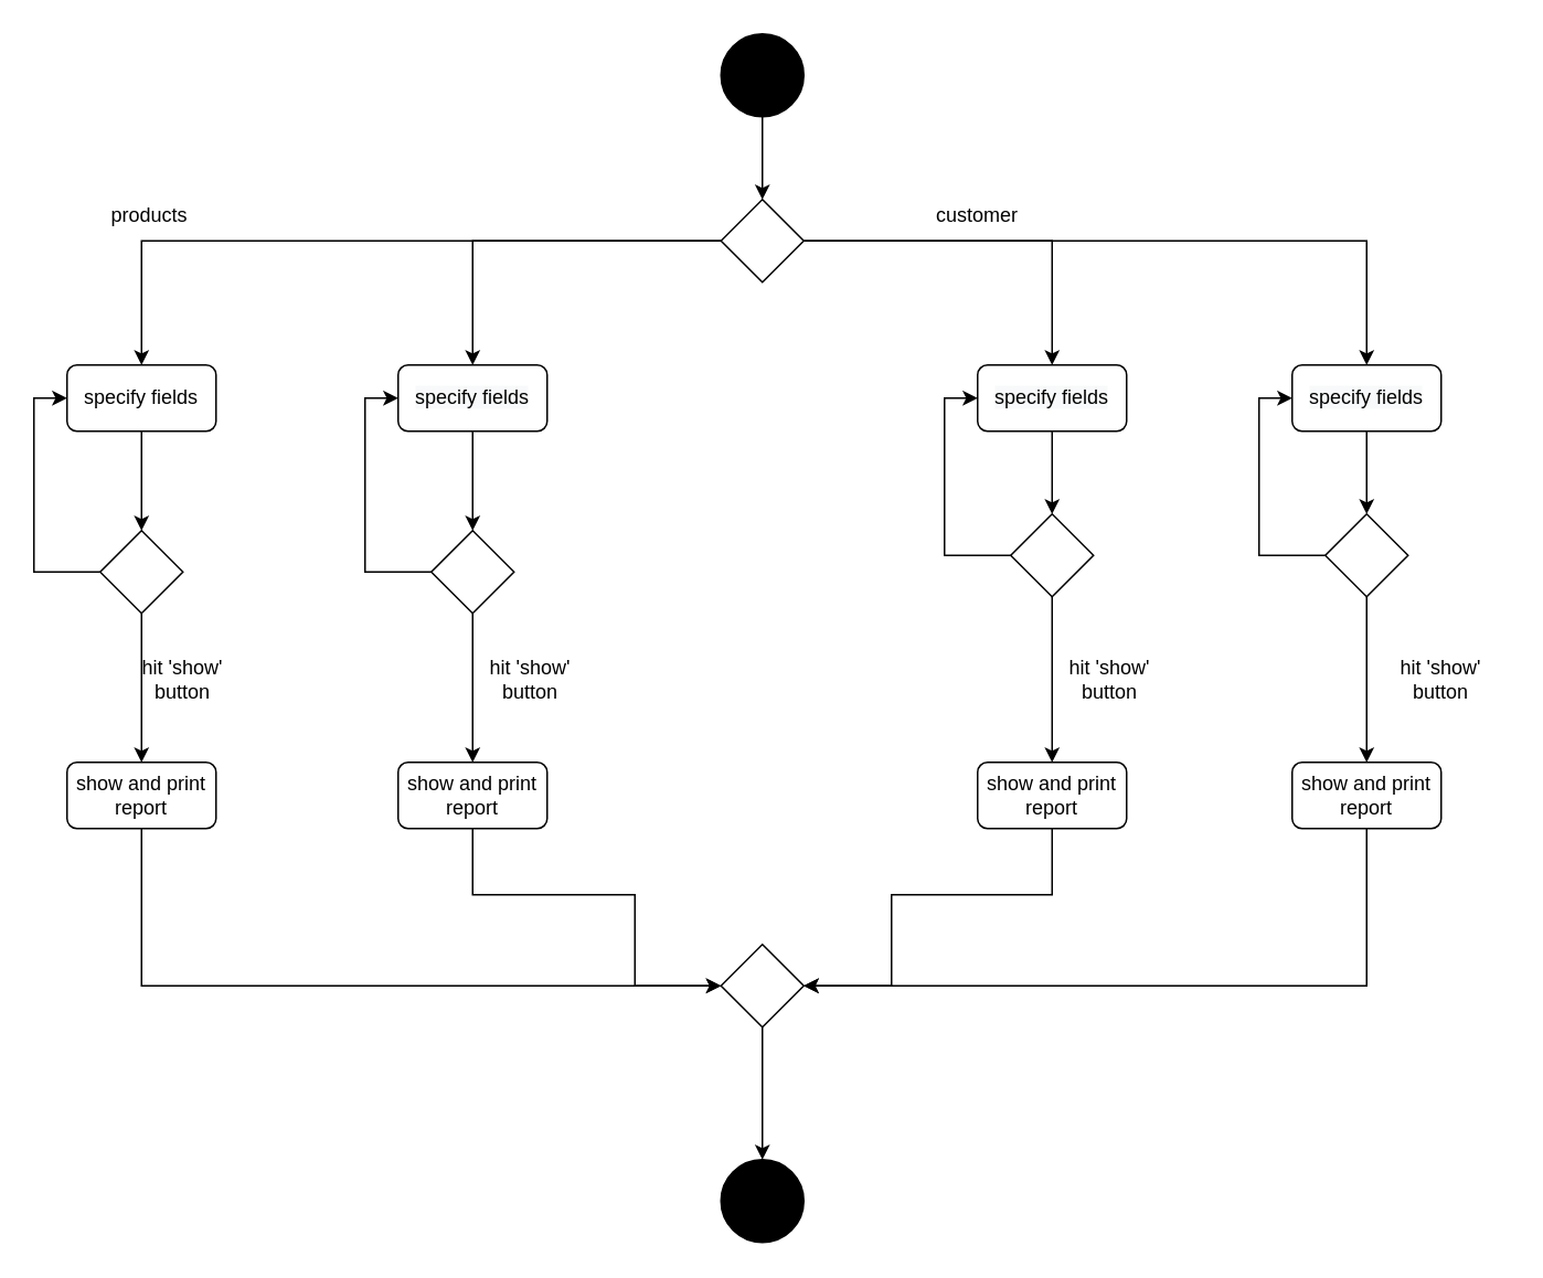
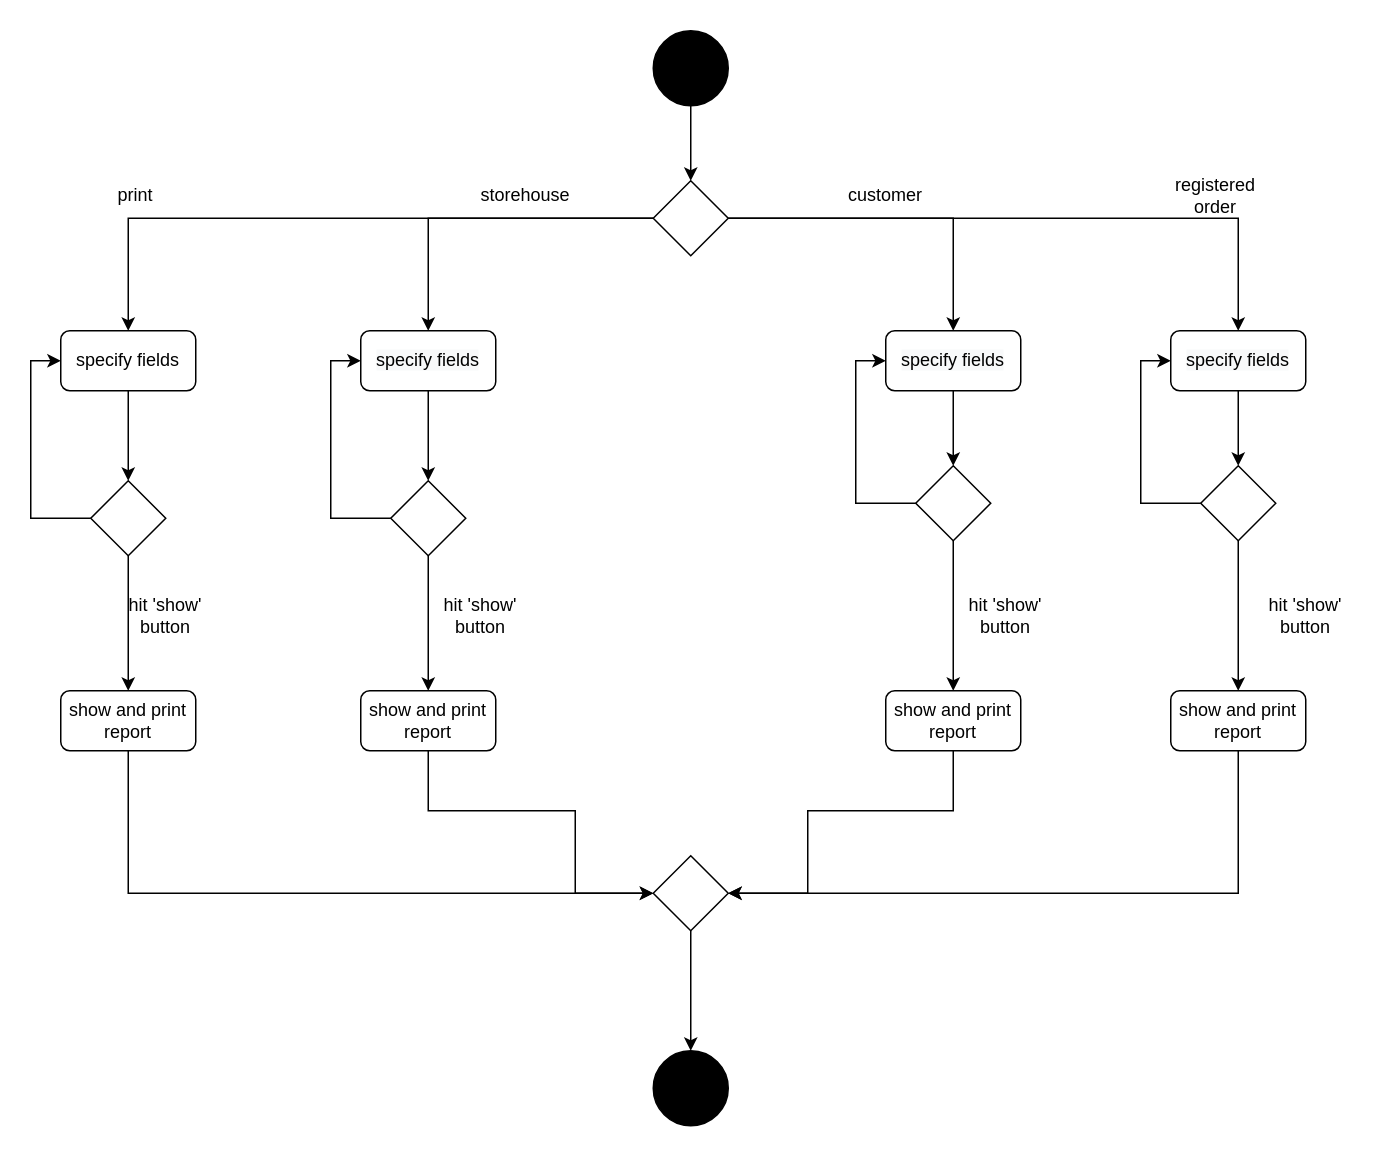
- <mxCell id="17" value="products" style="text;html=1;strokeColor=none;fillColor=none;align=center;verticalAlign=middle;whiteSpace=wrap;rounded=0;" vertex="1" parent="1"><mxGeometry x="70" y="120" width="40" height="20" as="geometry" /></mxCell>
+ <mxCell id="17" value="print" style="text;html=1;strokeColor=none;fillColor=none;align=center;verticalAlign=middle;whiteSpace=wrap;rounded=0;" vertex="1" parent="1"><mxGeometry x="70" y="120" width="40" height="20" as="geometry" /></mxCell>
+ <mxCell id="18" value="storehouse" style="text;html=1;strokeColor=none;fillColor=none;align=center;verticalAlign=middle;whiteSpace=wrap;rounded=0;" vertex="1" parent="1"><mxGeometry x="330" y="120" width="40" height="20" as="geometry" /></mxCell>
+ <mxCell id="20" value="registered order" style="text;html=1;strokeColor=none;fillColor=none;align=center;verticalAlign=middle;whiteSpace=wrap;rounded=0;" vertex="1" parent="1"><mxGeometry x="790" y="120" width="40" height="20" as="geometry" /></mxCell>
